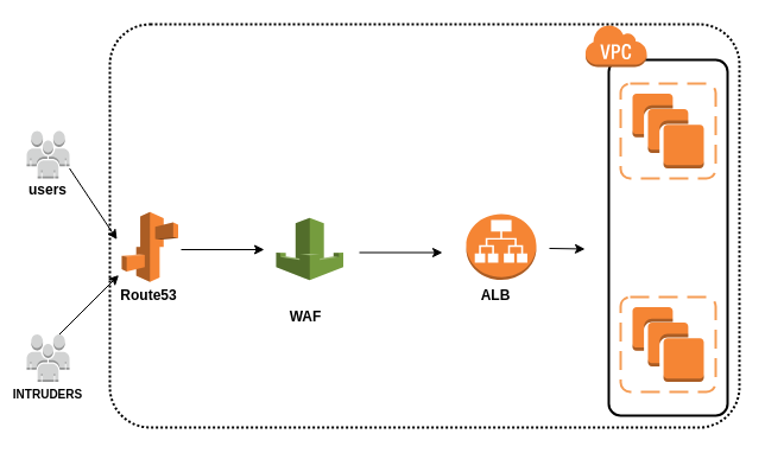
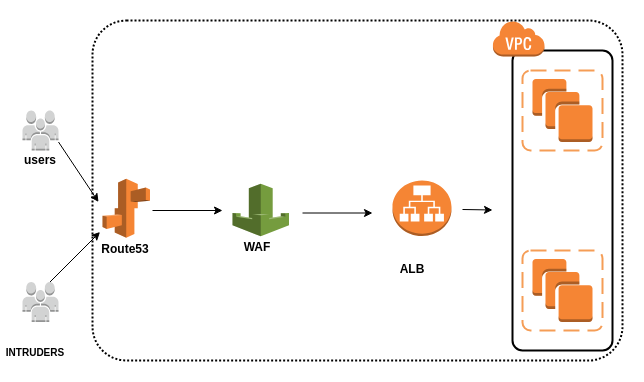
- <mxCell id="17" value="&lt;b&gt;ALB&lt;/b&gt;" style="text;html=1;strokeColor=none;fillColor=none;align=center;verticalAlign=middle;whiteSpace=wrap;rounded=0;" vertex="1" parent="1"><mxGeometry x="392" y="238.5" width="50" height="20" as="geometry" /></mxCell>
+ <mxCell id="17" value="&lt;b&gt;ALB&lt;/b&gt;" style="text;html=1;strokeColor=none;fillColor=none;align=center;verticalAlign=middle;whiteSpace=wrap;rounded=0;" vertex="1" parent="1"><mxGeometry x="387" y="258.5" width="50" height="20" as="geometry" /></mxCell>
- <mxCell id="16" value="&lt;b&gt;WAF&lt;/b&gt;" style="text;html=1;strokeColor=none;fillColor=none;align=center;verticalAlign=middle;whiteSpace=wrap;rounded=0;" vertex="1" parent="1"><mxGeometry x="232" y="257.25" width="50" height="20" as="geometry" /></mxCell>
+ <mxCell id="16" value="&lt;b&gt;WAF&lt;/b&gt;" style="text;html=1;strokeColor=none;fillColor=none;align=center;verticalAlign=middle;whiteSpace=wrap;rounded=0;" vertex="1" parent="1"><mxGeometry x="232" y="237.25" width="50" height="20" as="geometry" /></mxCell>
- <mxCell id="21" value="&lt;b&gt;&lt;font style=&quot;font-size: 10px&quot;&gt;INTRUDERS&lt;/font&gt;&lt;/b&gt;" style="text;html=1;strokeColor=none;fillColor=none;align=center;verticalAlign=middle;whiteSpace=wrap;rounded=0;" vertex="1" parent="1"><mxGeometry x="20" y="321.5" width="40" height="20" as="geometry" /></mxCell>
+ <mxCell id="21" value="&lt;b&gt;&lt;font style=&quot;font-size: 10px&quot;&gt;INTRUDERS&lt;/font&gt;&lt;/b&gt;" style="text;html=1;strokeColor=none;fillColor=none;align=center;verticalAlign=middle;whiteSpace=wrap;rounded=0;" vertex="1" parent="1"><mxGeometry x="15" y="341.5" width="40" height="20" as="geometry" /></mxCell>
